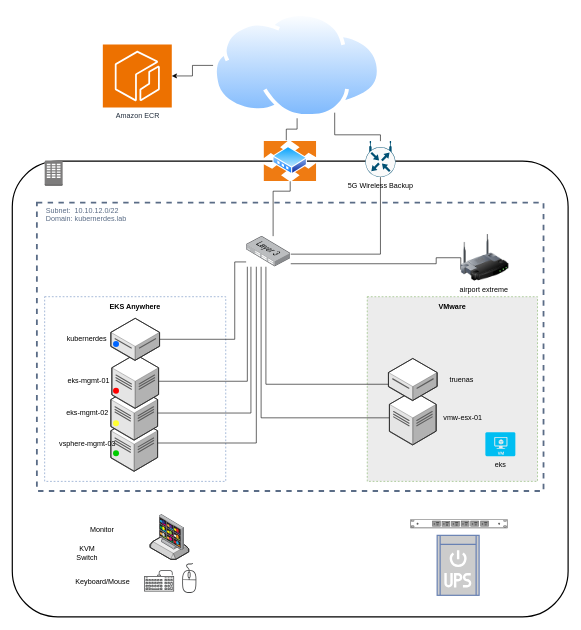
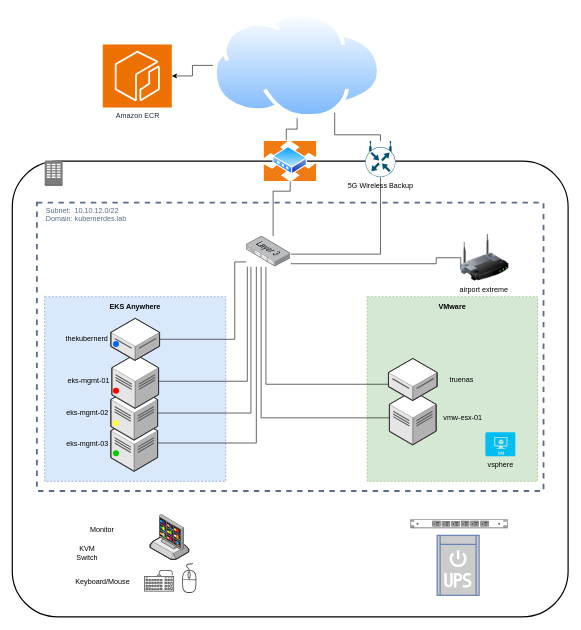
- <mxCell id="5" value="&lt;b&gt;EKS Anywhere&lt;/b&gt;" style="outlineConnect=0;html=1;whiteSpace=wrap;fontSize=12;fontStyle=0;strokeColor=#6c8ebf;fillColor=#ffffff;verticalAlign=top;align=center;dashed=1;spacingTop=3;" parent="1" vertex="1"><mxGeometry x="74" y="494" width="302" height="308" as="geometry" /></mxCell>
+ <mxCell id="5" value="&lt;b&gt;EKS Anywhere&lt;/b&gt;" style="outlineConnect=0;html=1;whiteSpace=wrap;fontSize=12;fontStyle=0;strokeColor=#6c8ebf;fillColor=#dae8fc;verticalAlign=top;align=center;dashed=1;spacingTop=3;" parent="1" vertex="1"><mxGeometry x="74" y="494" width="302" height="308" as="geometry" /></mxCell>
- <mxCell id="40" value="kubernerdes" style="verticalLabelPosition=middle;html=1;verticalAlign=middle;strokeWidth=1;align=center;outlineConnect=0;dashed=0;outlineConnect=0;shape=mxgraph.aws3d.dataServer;strokeColor=#5E5E5E;aspect=fixed;labelPosition=left;" parent="1" vertex="1"><mxGeometry x="184.39" y="530" width="81.23" height="70" as="geometry" /></mxCell>
+ <mxCell id="40" value="thekubernerd" style="verticalLabelPosition=middle;html=1;verticalAlign=middle;strokeWidth=1;align=center;outlineConnect=0;dashed=0;outlineConnect=0;shape=mxgraph.aws3d.dataServer;strokeColor=#5E5E5E;aspect=fixed;labelPosition=left;" parent="1" vertex="1"><mxGeometry x="184.39" y="530" width="81.23" height="70" as="geometry" /></mxCell>
- <mxCell id="4" value="&lt;b&gt;VMware&lt;/b&gt;" style="outlineConnect=0;html=1;whiteSpace=wrap;fontSize=12;fontStyle=0;strokeColor=#82b366;fillColor=#ececec;verticalAlign=top;align=center;dashed=1;spacingTop=3;" parent="1" vertex="1"><mxGeometry x="612" y="494" width="284" height="308" as="geometry" /></mxCell>
+ <mxCell id="4" value="&lt;b&gt;VMware&lt;/b&gt;" style="outlineConnect=0;html=1;whiteSpace=wrap;fontSize=12;fontStyle=0;strokeColor=#82b366;fillColor=#d5e8d4;verticalAlign=top;align=center;dashed=1;spacingTop=3;" parent="1" vertex="1"><mxGeometry x="612" y="494" width="284" height="308" as="geometry" /></mxCell>
- <mxCell id="34" value="vsphere-mgmt-03" style="verticalLabelPosition=middle;html=1;verticalAlign=middle;strokeWidth=1;align=center;outlineConnect=0;dashed=0;outlineConnect=0;shape=mxgraph.aws3d.dataCenter;strokeColor=#5E5E5E;aspect=fixed;horizontal=1;labelPosition=left;" vertex="1" parent="1"><mxGeometry x="184.39" y="695" width="77.96" height="90" as="geometry" /></mxCell>
+ <mxCell id="34" value="eks-mgmt-03" style="verticalLabelPosition=middle;html=1;verticalAlign=middle;strokeWidth=1;align=center;outlineConnect=0;dashed=0;outlineConnect=0;shape=mxgraph.aws3d.dataCenter;strokeColor=#5E5E5E;aspect=fixed;horizontal=1;labelPosition=left;" vertex="1" parent="1"><mxGeometry x="184.39" y="695" width="77.96" height="90" as="geometry" /></mxCell>
- <mxCell id="19" value="eks" style="verticalLabelPosition=bottom;html=1;verticalAlign=top;align=center;strokeColor=none;fillColor=#00BEF2;shape=mxgraph.azure.virtual_machine;" parent="1" vertex="1"><mxGeometry x="809" y="720" width="50" height="40" as="geometry" /></mxCell>
+ <mxCell id="19" value="vsphere" style="verticalLabelPosition=bottom;html=1;verticalAlign=top;align=center;strokeColor=none;fillColor=#00BEF2;shape=mxgraph.azure.virtual_machine;" parent="1" vertex="1"><mxGeometry x="809" y="720" width="50" height="40" as="geometry" /></mxCell>
